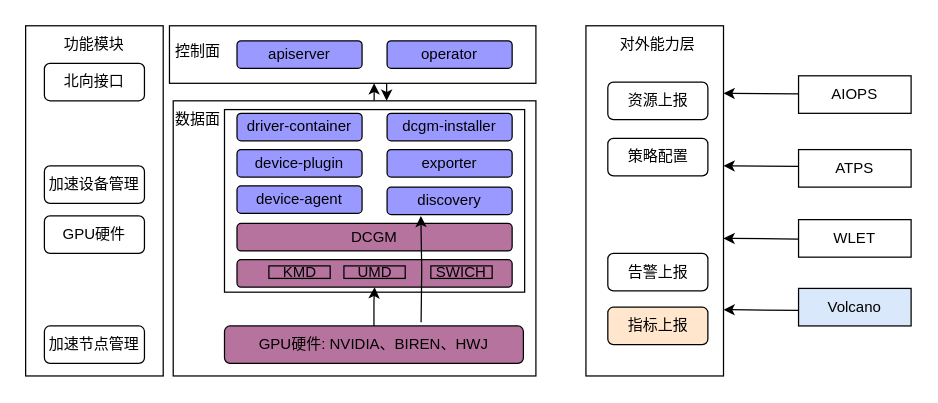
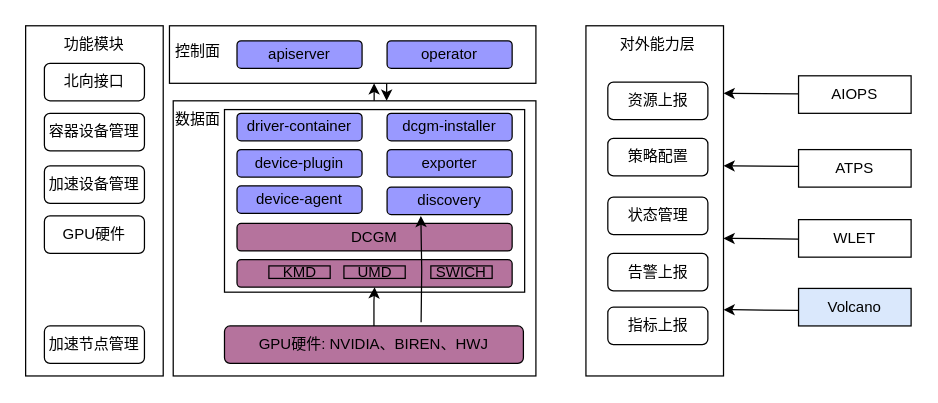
+ <mxCell id="17" value="容器设备管理" style="rounded=1;whiteSpace=wrap;html=1;" vertex="1" parent="1"><mxGeometry x="35" y="90" width="80" height="30" as="geometry" /></mxCell>
+ <mxCell id="32" value="状态管理" style="rounded=1;whiteSpace=wrap;html=1;" vertex="1" parent="1"><mxGeometry x="485.5" y="157" width="80" height="30" as="geometry" /></mxCell>
- <mxCell id="31" value="指标上报" style="rounded=1;whiteSpace=wrap;html=1;fillColor=#ffe6cc;" vertex="1" parent="1"><mxGeometry x="485.5" y="245" width="80" height="30" as="geometry" /></mxCell>
+ <mxCell id="31" value="指标上报" style="rounded=1;whiteSpace=wrap;html=1;" vertex="1" parent="1"><mxGeometry x="485.5" y="245" width="80" height="30" as="geometry" /></mxCell>
